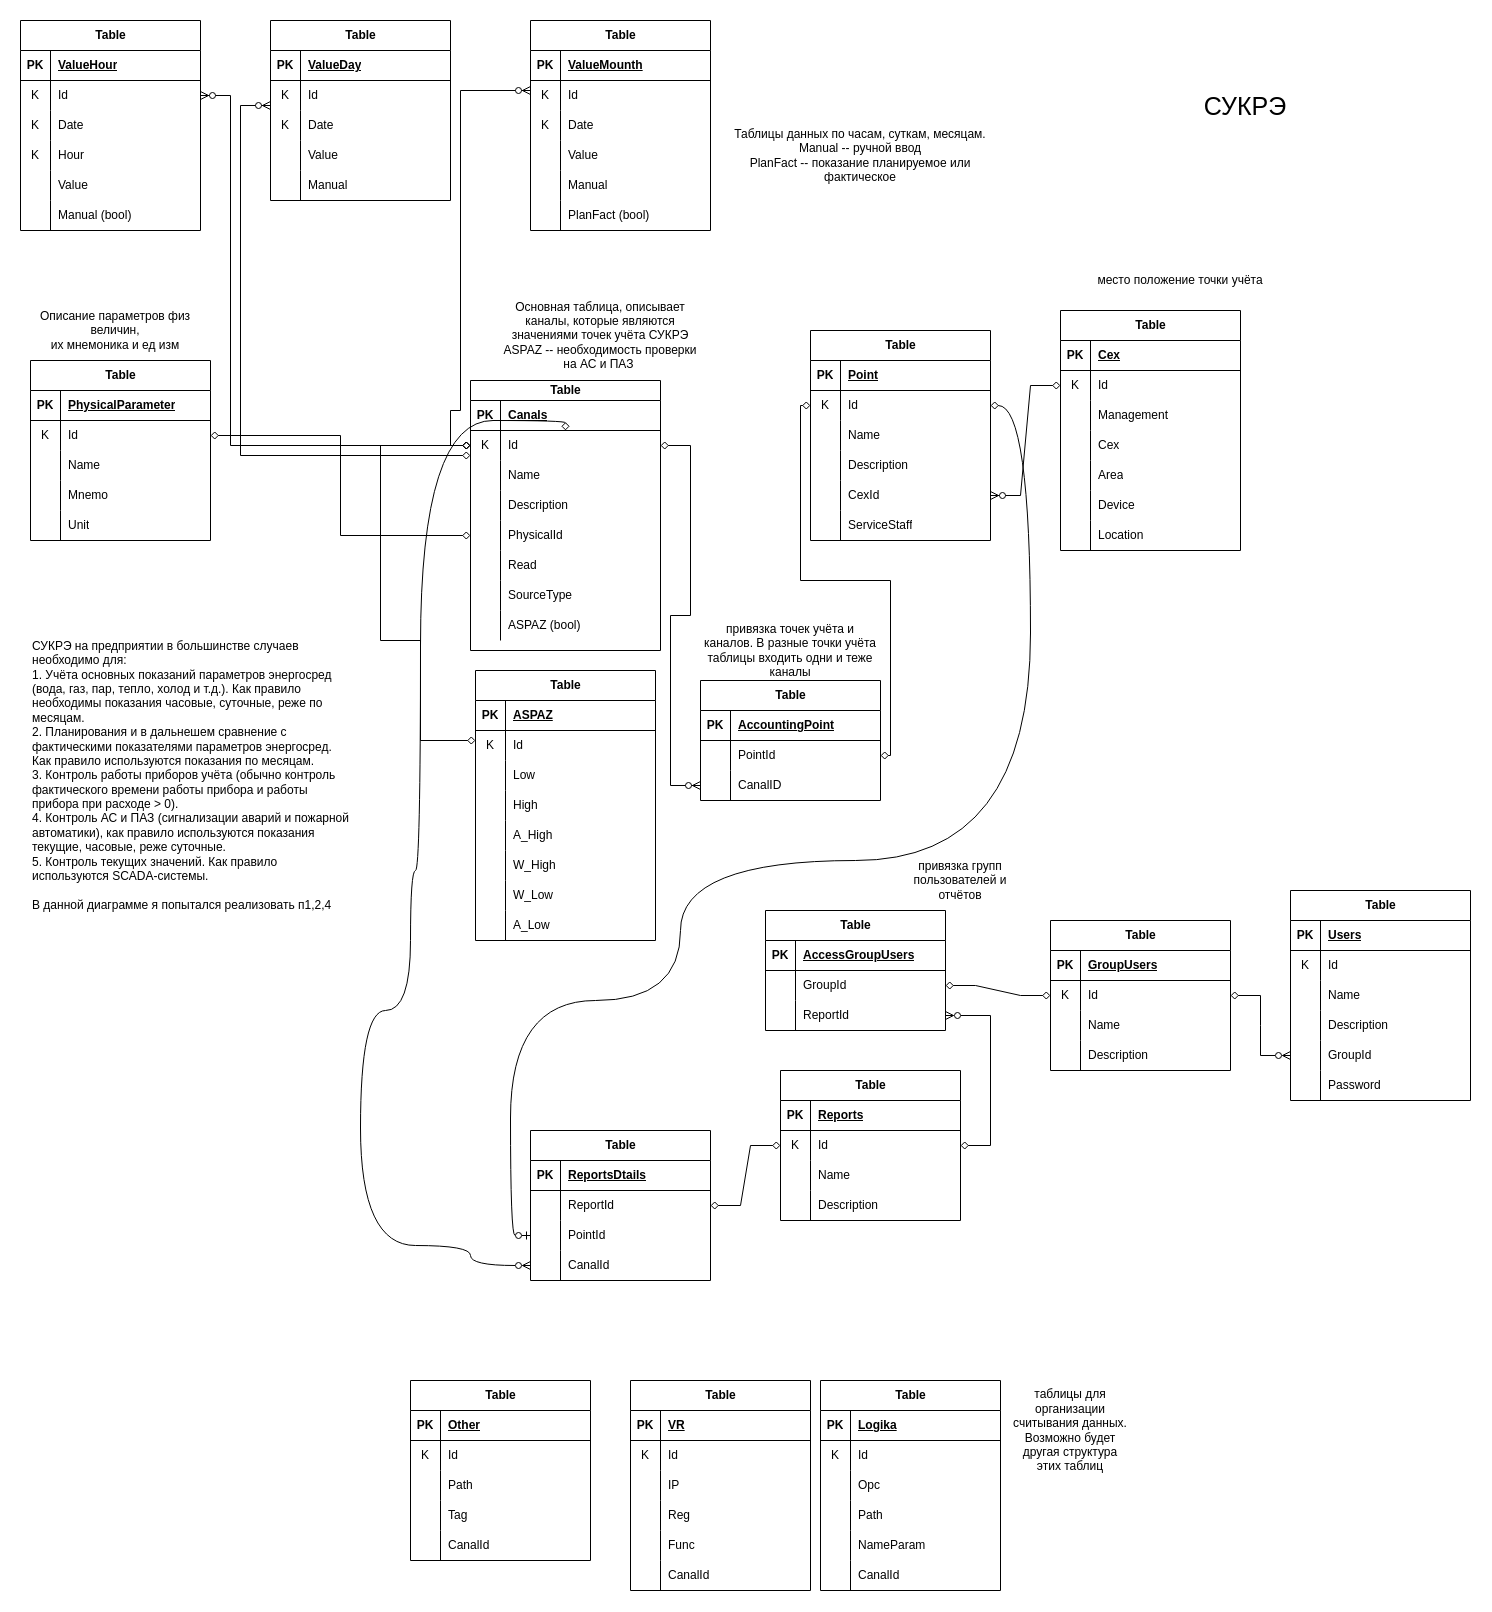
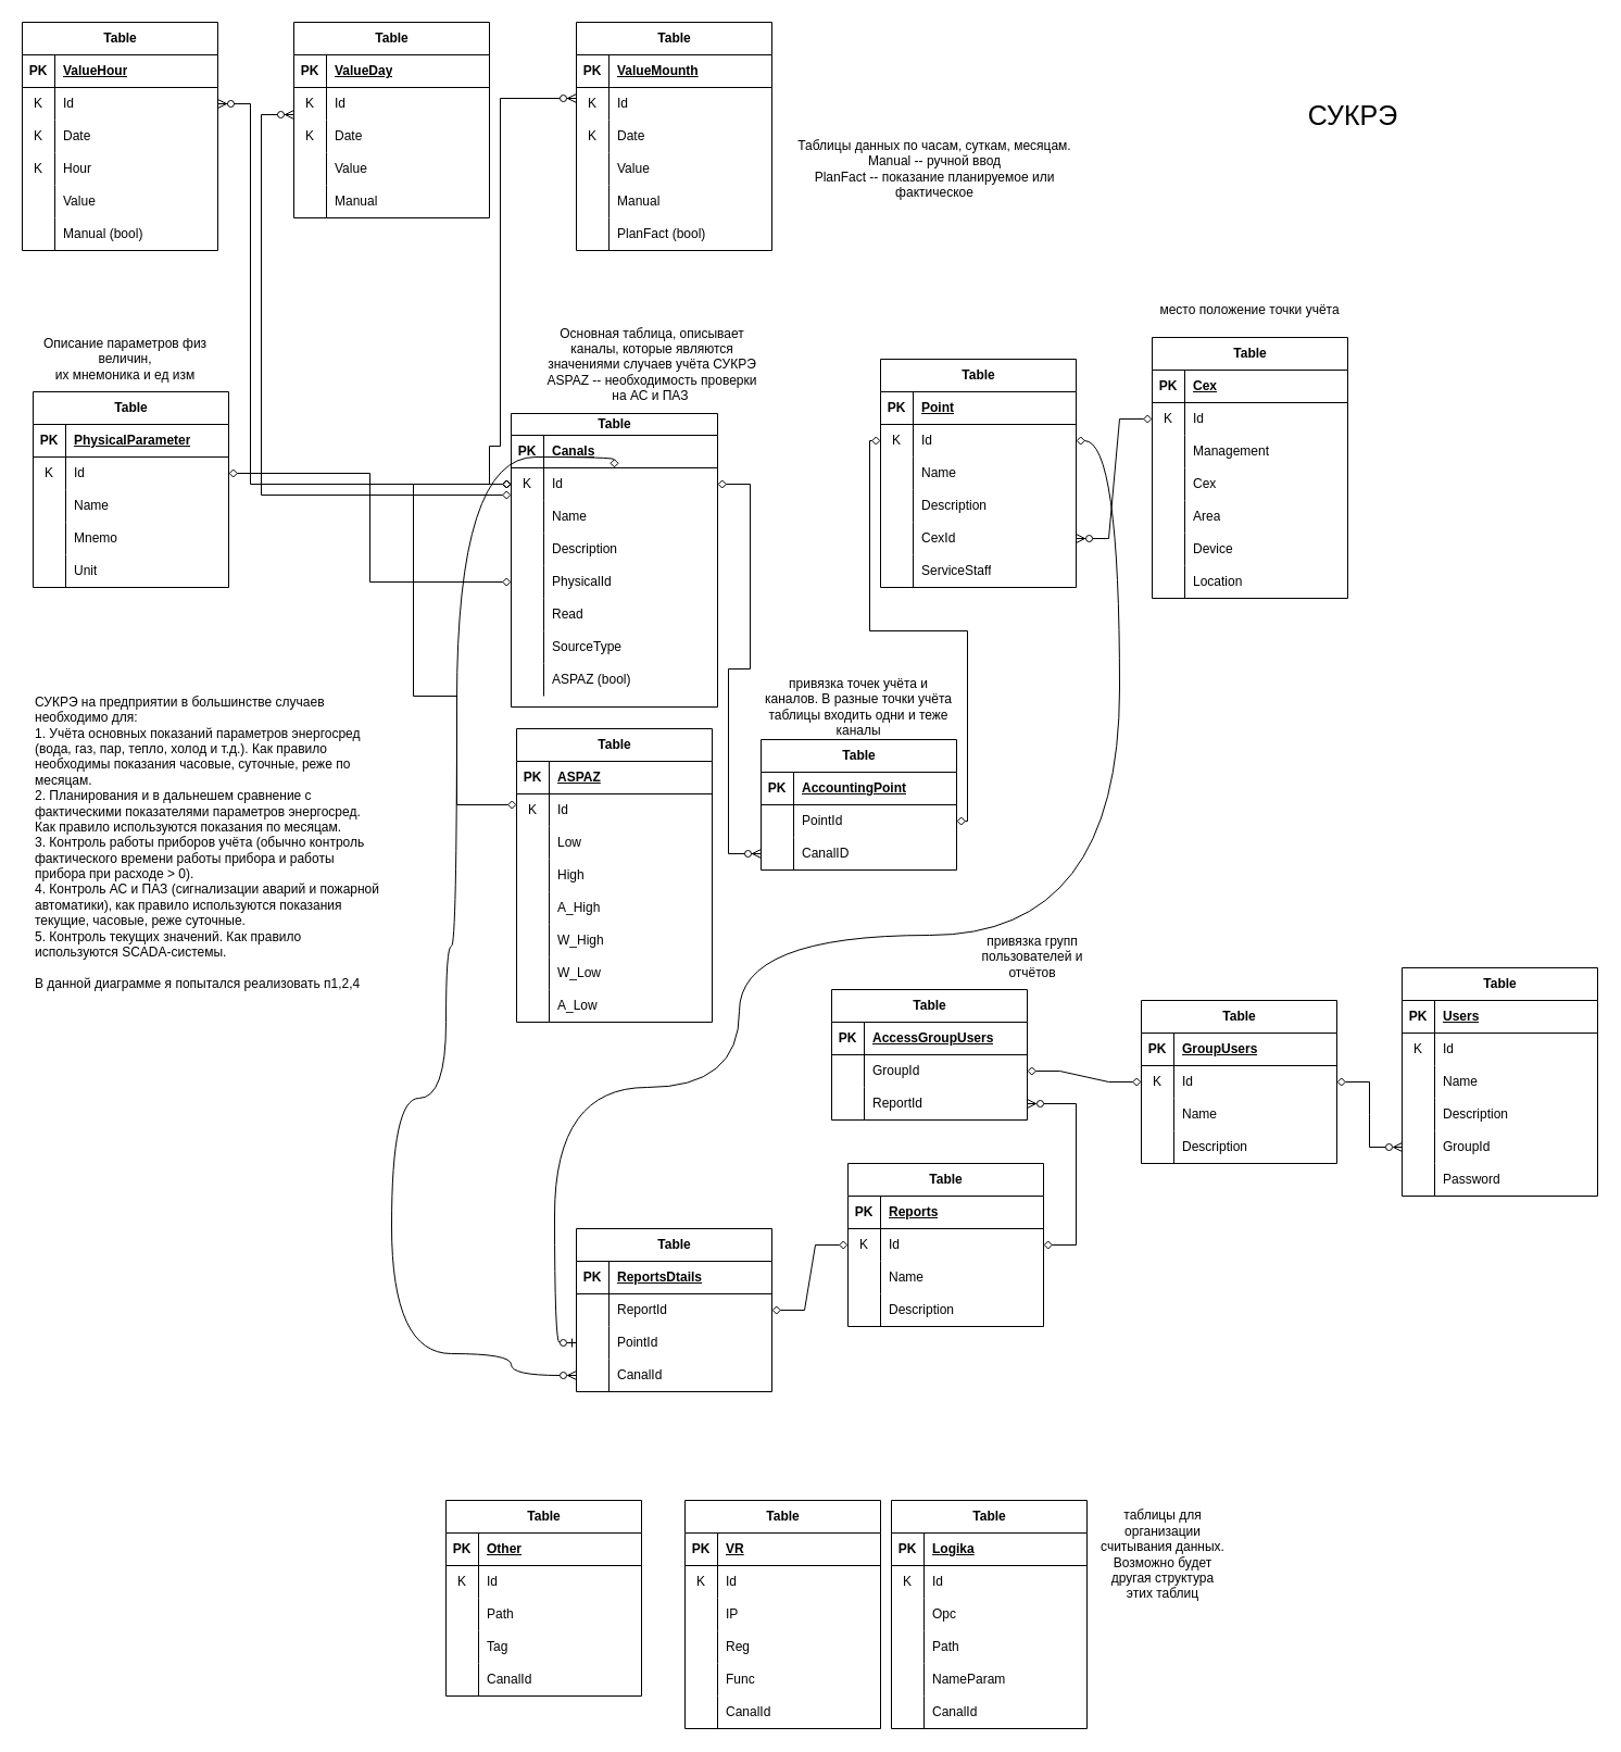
- <mxCell id="309" value="место положение точки учёта" style="text;html=1;strokeColor=none;fillColor=none;align=center;verticalAlign=middle;whiteSpace=wrap;rounded=0;" vertex="1" parent="1"><mxGeometry x="1090" y="265" width="180" height="30" as="geometry" /></mxCell>
+ <mxCell id="309" value="место положение точки учёта" style="text;html=1;strokeColor=none;fillColor=none;align=center;verticalAlign=middle;whiteSpace=wrap;rounded=0;" vertex="1" parent="1"><mxGeometry x="1060" y="270" width="180" height="30" as="geometry" /></mxCell>
- <mxCell id="306" value="Основная таблица, описывает каналы, которые являются значениями точек учёта СУКРЭ&lt;br&gt;ASPAZ -- необходимость проверки на АС и ПАЗ&amp;nbsp;" style="text;html=1;strokeColor=none;fillColor=none;align=center;verticalAlign=middle;whiteSpace=wrap;rounded=0;" vertex="1" parent="1"><mxGeometry x="500" y="300" width="200" height="70" as="geometry" /></mxCell>
+ <mxCell id="306" value="Основная таблица, описывает каналы, которые являются значениями случаев учёта СУКРЭ&lt;br&gt;ASPAZ -- необходимость проверки на АС и ПАЗ&amp;nbsp;" style="text;html=1;strokeColor=none;fillColor=none;align=center;verticalAlign=middle;whiteSpace=wrap;rounded=0;" vertex="1" parent="1"><mxGeometry x="500" y="300" width="200" height="70" as="geometry" /></mxCell>
- <mxCell id="314" value="привязка групп пользователей и отчётов" style="text;html=1;strokeColor=none;fillColor=none;align=center;verticalAlign=middle;whiteSpace=wrap;rounded=0;" vertex="1" parent="1"><mxGeometry x="900" y="860" width="120" height="40" as="geometry" /></mxCell>
+ <mxCell id="314" value="привязка групп пользователей и отчётов" style="text;html=1;strokeColor=none;fillColor=none;align=center;verticalAlign=middle;whiteSpace=wrap;rounded=0;" vertex="1" parent="1"><mxGeometry x="890" y="860" width="120" height="40" as="geometry" /></mxCell>
